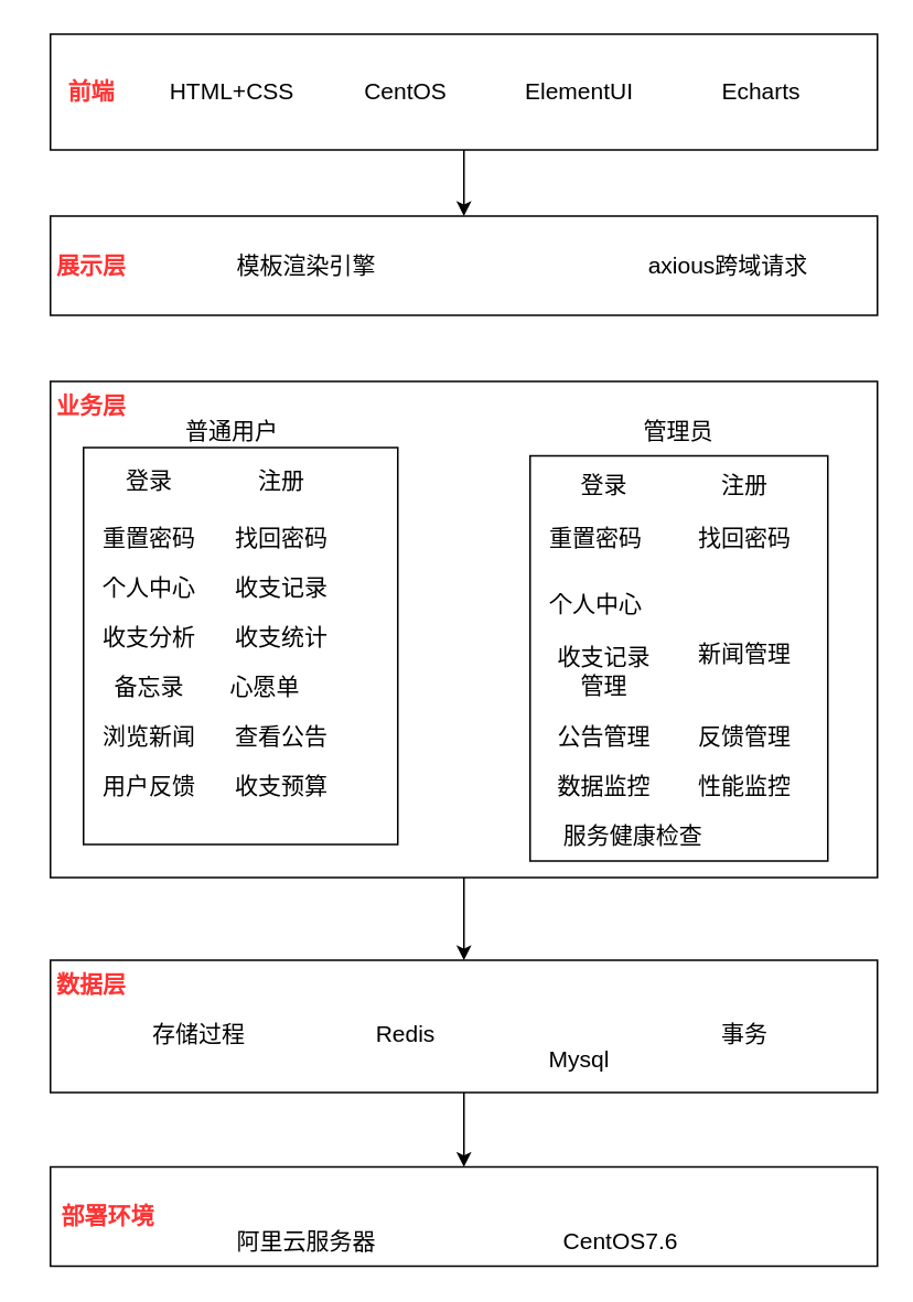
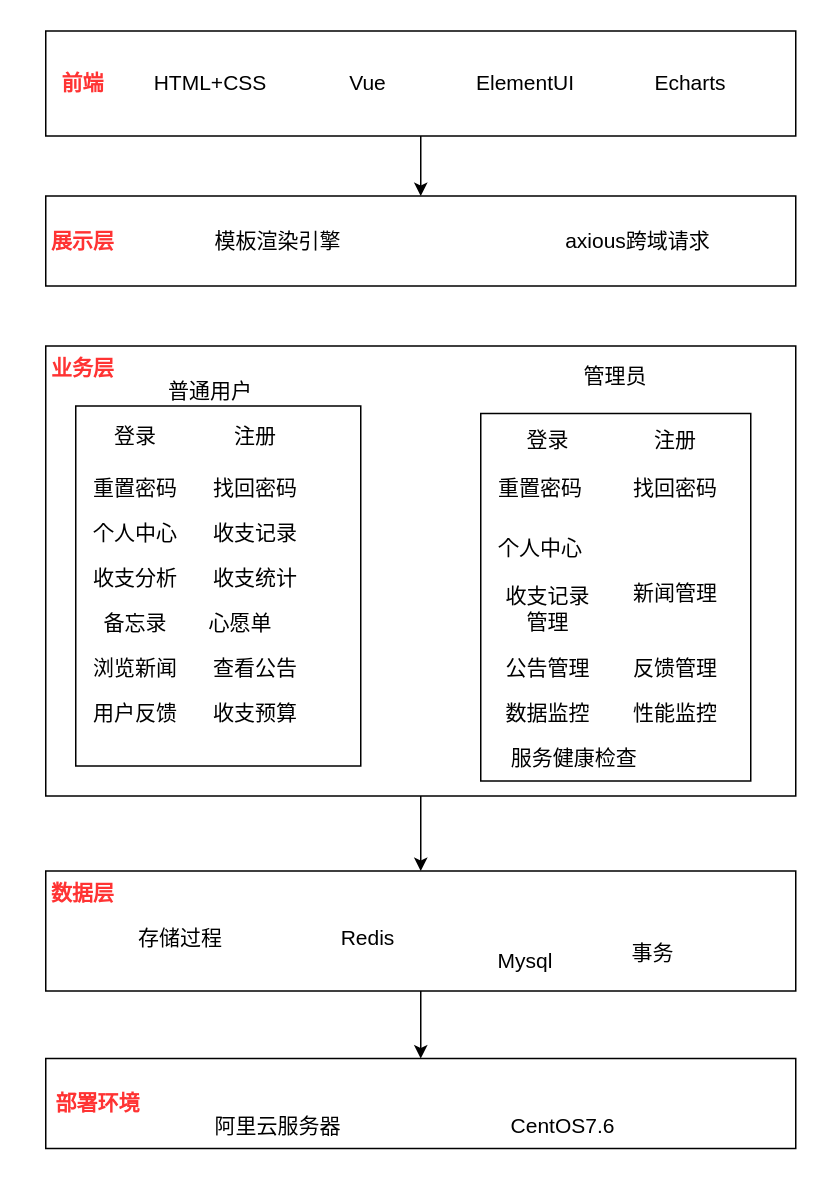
- <mxCell id="5" value="&lt;font color=&quot;#000000&quot;&gt;CentOS&lt;/font&gt;" style="text;html=1;strokeColor=none;fillColor=none;align=center;verticalAlign=middle;whiteSpace=wrap;rounded=0;fontSize=14;fontColor=#FF3333;" vertex="1" parent="1"><mxGeometry x="215" y="40" width="60" height="30" as="geometry" /></mxCell>
+ <mxCell id="5" value="&lt;font color=&quot;#000000&quot;&gt;Vue&lt;/font&gt;" style="text;html=1;strokeColor=none;fillColor=none;align=center;verticalAlign=middle;whiteSpace=wrap;rounded=0;fontSize=14;fontColor=#FF3333;" vertex="1" parent="1"><mxGeometry x="215" y="40" width="60" height="30" as="geometry" /></mxCell>
- <mxCell id="11" value="&lt;font color=&quot;#000000&quot;&gt;axious跨域请求&lt;/font&gt;" style="text;html=1;strokeColor=none;fillColor=none;align=center;verticalAlign=middle;whiteSpace=wrap;rounded=0;fontSize=14;fontColor=#FF3333;" vertex="1" parent="1"><mxGeometry x="385" y="145" width="110" height="30" as="geometry" /></mxCell>
+ <mxCell id="11" value="&lt;font color=&quot;#000000&quot;&gt;axious跨域请求&lt;/font&gt;" style="text;html=1;strokeColor=none;fillColor=none;align=center;verticalAlign=middle;whiteSpace=wrap;rounded=0;fontSize=14;fontColor=#FF3333;" vertex="1" parent="1"><mxGeometry x="370" y="145" width="110" height="30" as="geometry" /></mxCell>
- <mxCell id="18" value="管理员" style="text;html=1;strokeColor=none;fillColor=none;align=center;verticalAlign=middle;whiteSpace=wrap;rounded=0;fontSize=14;fontColor=#000000;" vertex="1" parent="1"><mxGeometry x="380" y="245" width="60" height="30" as="geometry" /></mxCell>
+ <mxCell id="18" value="管理员" style="text;html=1;strokeColor=none;fillColor=none;align=center;verticalAlign=middle;whiteSpace=wrap;rounded=0;fontSize=14;fontColor=#000000;" vertex="1" parent="1"><mxGeometry x="380" y="235" width="60" height="30" as="geometry" /></mxCell>
- <mxCell id="51" value="事务" style="text;html=1;strokeColor=none;fillColor=none;align=center;verticalAlign=middle;whiteSpace=wrap;rounded=0;fontSize=14;fontColor=#000000;" vertex="1" parent="1"><mxGeometry x="420" y="610" width="60" height="30" as="geometry" /></mxCell>
+ <mxCell id="51" value="事务" style="text;html=1;strokeColor=none;fillColor=none;align=center;verticalAlign=middle;whiteSpace=wrap;rounded=0;fontSize=14;fontColor=#000000;" vertex="1" parent="1"><mxGeometry x="405" y="620" width="60" height="30" as="geometry" /></mxCell>
